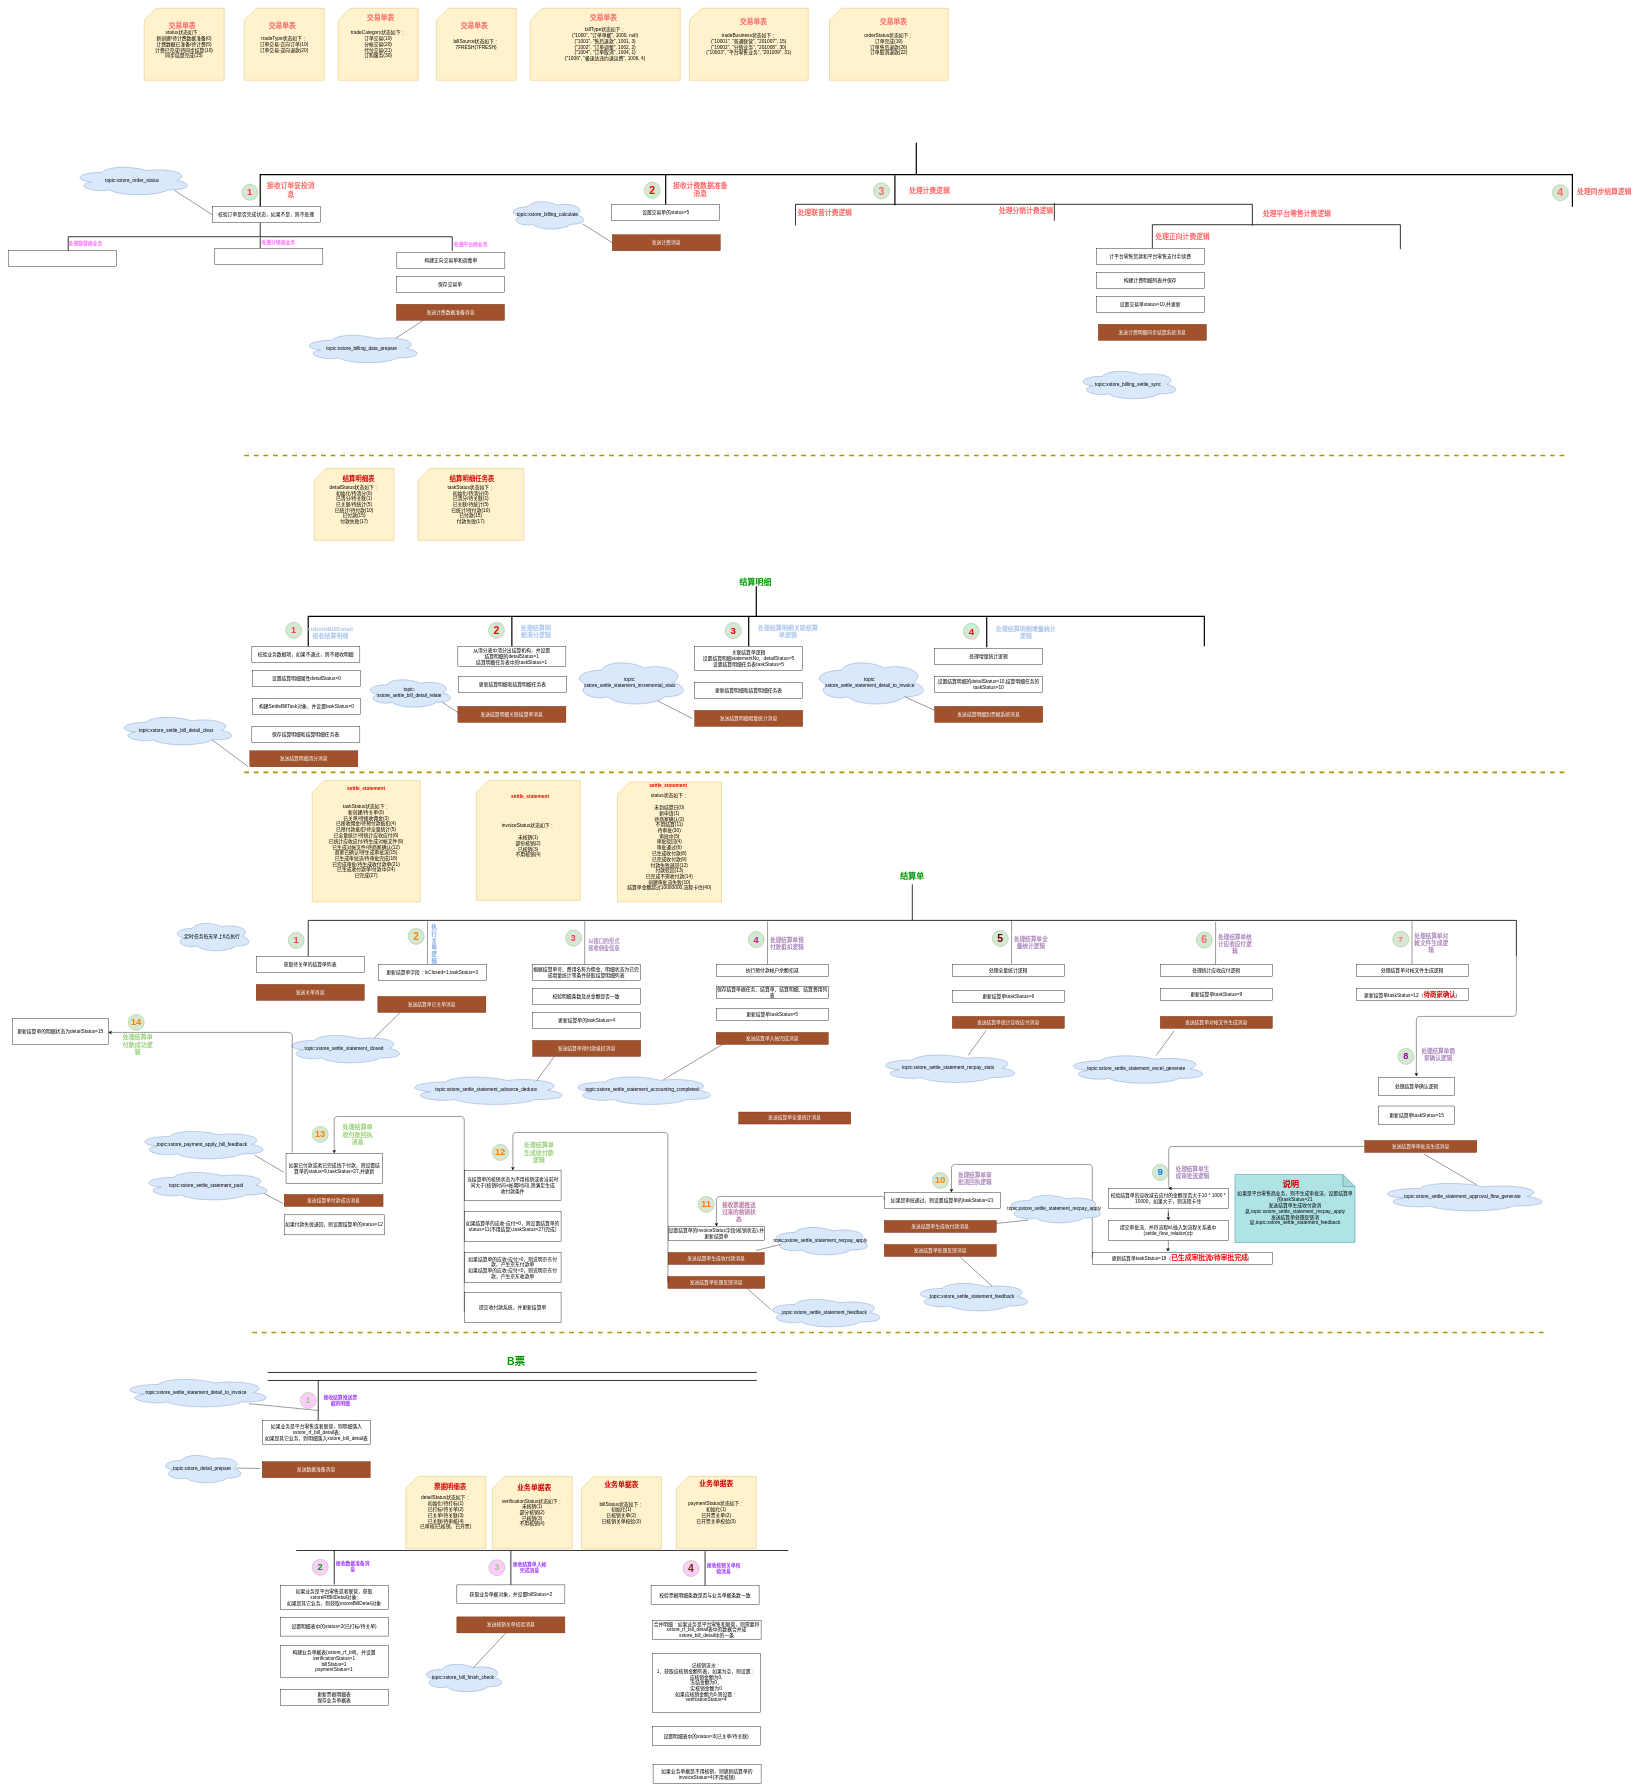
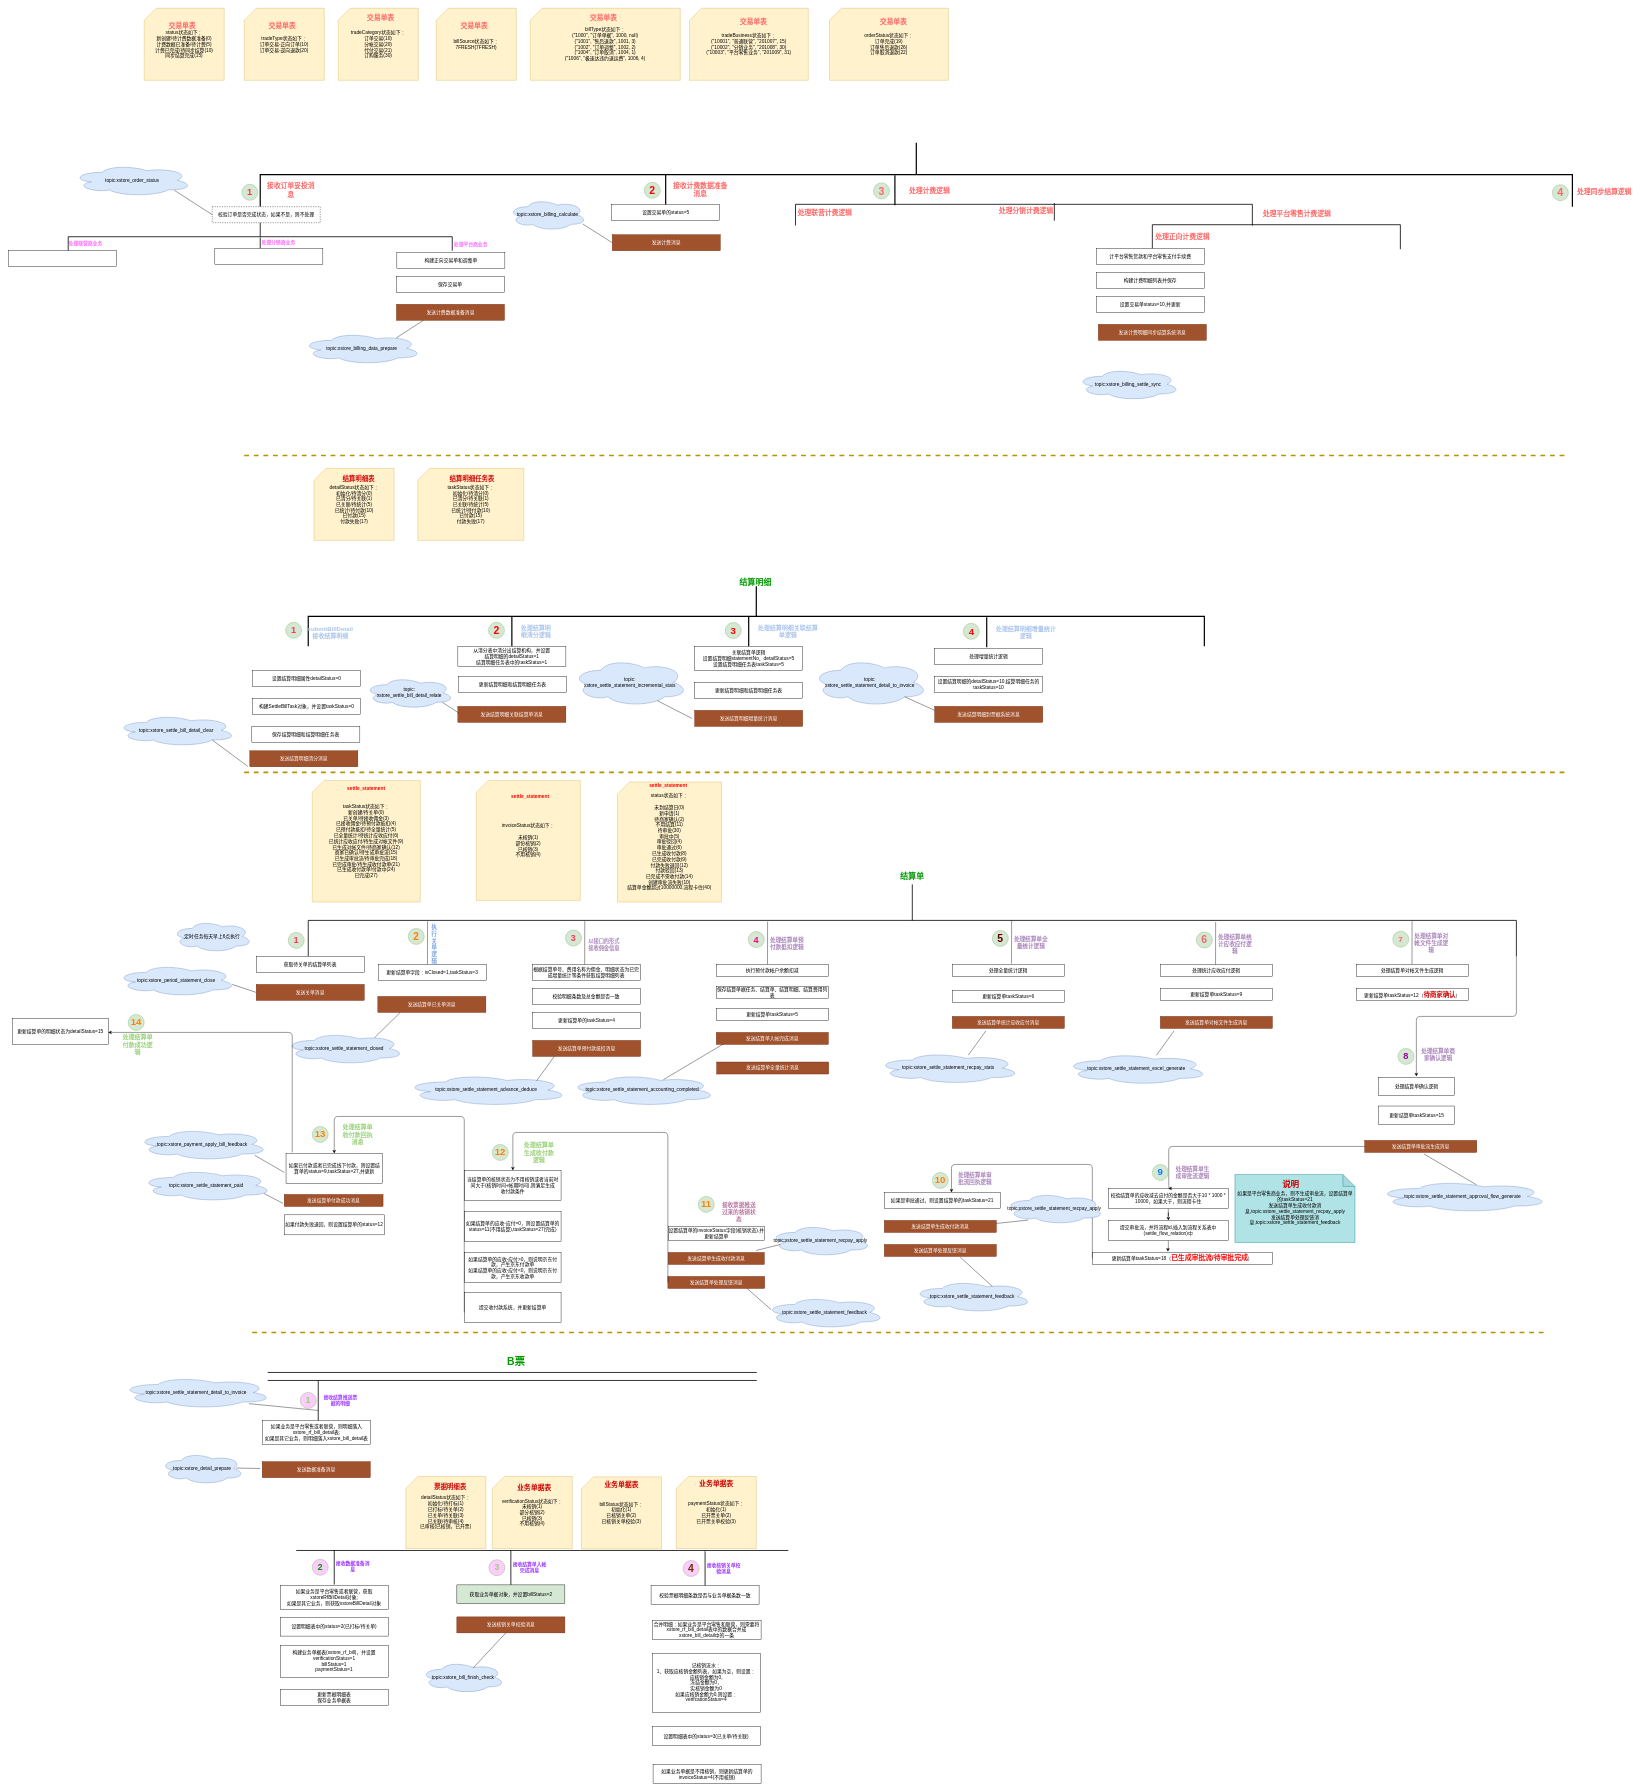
- <mxCell id="230" value="校验订单是否完成状态，如果不是，则不处理" style="rounded=0;whiteSpace=wrap;html=1;strokeWidth=1;strokeColor=#000000;" vertex="1" parent="1"><mxGeometry x="530" y="516" width="270" height="40" as="geometry" /></mxCell>
+ <mxCell id="230" value="校验订单是否完成状态，如果不是，则不处理" style="rounded=0;whiteSpace=wrap;html=1;strokeWidth=1;strokeColor=#000000;dashed=1;" vertex="1" parent="1"><mxGeometry x="530" y="516" width="270" height="40" as="geometry" /></mxCell>
- <mxCell id="186" value="校验业务数据项，如果不通过，则不接收明细" style="rounded=0;whiteSpace=wrap;html=1;strokeWidth=1;strokeColor=#000000;" vertex="1" parent="1"><mxGeometry x="629" y="1615" width="270" height="40" as="geometry" /></mxCell>
+ <mxCell id="6" value="topic:xstore_period_statement_close" style="ellipse;shape=cloud;whiteSpace=wrap;html=1;fillColor=#dae8fc;strokeColor=#6c8ebf;" parent="1" vertex="1"><mxGeometry x="290" y="2410" width="300" height="80" as="geometry" /></mxCell>
+ <mxCell id="7" value="" style="endArrow=none;html=1;exitX=0.967;exitY=0.625;exitDx=0;exitDy=0;exitPerimeter=0;entryX=0;entryY=0.5;entryDx=0;entryDy=0;" parent="1" source="6" target="5" edge="1"><mxGeometry width="50" height="50" relative="1" as="geometry"><mxPoint x="627" y="2397" as="sourcePoint" /><mxPoint x="667.95" y="2429" as="targetPoint" /></mxGeometry></mxCell>
- <mxCell id="42" value="发送结算单全量统计消息" style="rounded=0;whiteSpace=wrap;html=1;fillColor=#a0522d;strokeColor=#6D1F00;fontColor=#ffffff;" parent="1" vertex="1"><mxGeometry x="1846" y="2779" width="280" height="30" as="geometry" /></mxCell>
+ <mxCell id="42" value="发送结算单全量统计消息" style="rounded=0;whiteSpace=wrap;html=1;fillColor=#a0522d;strokeColor=#6D1F00;fontColor=#ffffff;" parent="1" vertex="1"><mxGeometry x="1791" y="2654" width="280" height="30" as="geometry" /></mxCell>
- <mxCell id="148" value="" style="edgeStyle=elbowEdgeStyle;elbow=vertical;endArrow=classic;html=1;entryX=0.5;entryY=0;entryDx=0;entryDy=0;exitX=0;exitY=0.5;exitDx=0;exitDy=0;" edge="1" parent="1" source="87" target="147"><mxGeometry width="50" height="50" relative="1" as="geometry"><mxPoint x="2060" y="2990" as="sourcePoint" /><mxPoint x="1940" y="2975" as="targetPoint" /><Array as="points"><mxPoint x="1960" y="2990" /></Array></mxGeometry></mxCell>
- <mxCell id="134" value="获取业务单据对象，并设置billStatus=2" style="rounded=0;whiteSpace=wrap;html=1;strokeWidth=1;fillColor=#FFFFFF;" parent="1" vertex="1"><mxGeometry x="1141.5" y="3961" width="270" height="47" as="geometry" /></mxCell>
+ <mxCell id="134" value="获取业务单据对象，并设置billStatus=2" style="rounded=0;whiteSpace=wrap;html=1;strokeWidth=1;fillColor=#d5e8d4;" parent="1" vertex="1"><mxGeometry x="1141.5" y="3961" width="270" height="47" as="geometry" /></mxCell>
